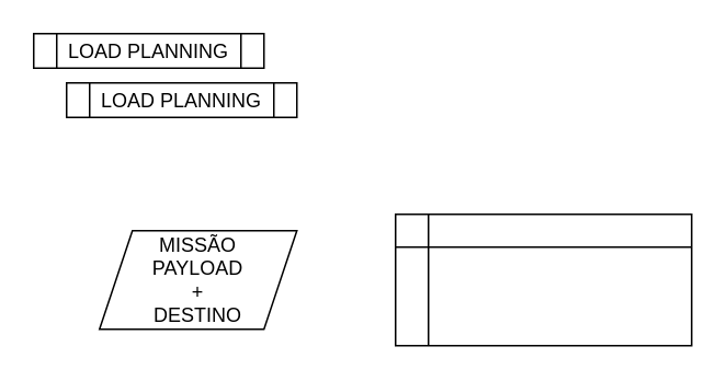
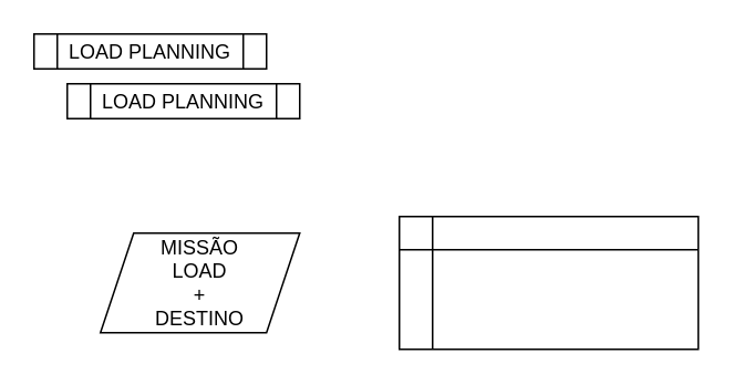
- <mxCell id="4" value="MISSÃO&lt;br&gt;PAYLOAD&lt;br&gt;+&lt;br&gt;DESTINO" style="shape=parallelogram;perimeter=parallelogramPerimeter;whiteSpace=wrap;html=1;fixedSize=1;" vertex="1" parent="1"><mxGeometry x="60" y="140" width="120" height="60" as="geometry" /></mxCell>
+ <mxCell id="4" value="MISSÃO&lt;br&gt;LOAD&lt;br&gt;+&lt;br&gt;DESTINO" style="shape=parallelogram;perimeter=parallelogramPerimeter;whiteSpace=wrap;html=1;fixedSize=1;" vertex="1" parent="1"><mxGeometry x="60" y="140" width="120" height="60" as="geometry" /></mxCell>
